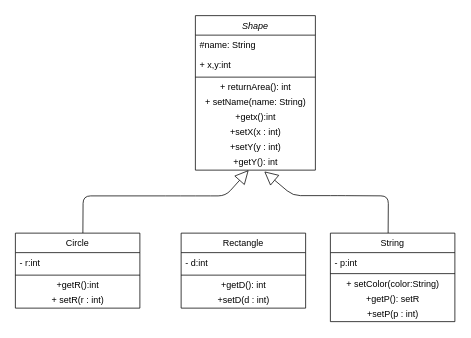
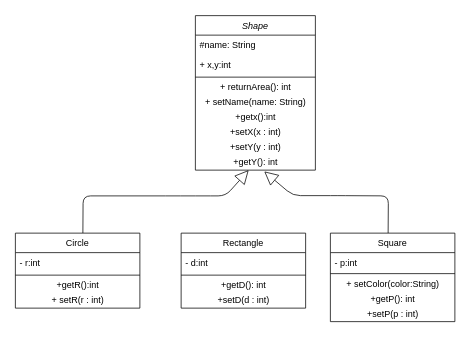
- <mxCell id="14" value="String" style="swimlane;fontStyle=0;align=center;verticalAlign=top;childLayout=stackLayout;horizontal=1;startSize=26;horizontalStack=0;resizeParent=1;resizeLast=0;collapsible=1;marginBottom=0;rounded=0;shadow=0;strokeWidth=1;" vertex="1" parent="1"><mxGeometry x="440" y="310" width="166" height="118" as="geometry"><mxRectangle x="130" y="380" width="160" height="26" as="alternateBounds" /></mxGeometry></mxCell>
+ <mxCell id="14" value="Square" style="swimlane;fontStyle=0;align=center;verticalAlign=top;childLayout=stackLayout;horizontal=1;startSize=26;horizontalStack=0;resizeParent=1;resizeLast=0;collapsible=1;marginBottom=0;rounded=0;shadow=0;strokeWidth=1;" vertex="1" parent="1"><mxGeometry x="440" y="310" width="166" height="118" as="geometry"><mxRectangle x="130" y="380" width="160" height="26" as="alternateBounds" /></mxGeometry></mxCell>
- <mxCell id="18" value="+getP(): setR" style="text;html=1;align=center;verticalAlign=middle;resizable=0;points=[];autosize=1;" vertex="1" parent="14"><mxGeometry y="78" width="166" height="20" as="geometry" /></mxCell>
+ <mxCell id="18" value="+getP(): int" style="text;html=1;align=center;verticalAlign=middle;resizable=0;points=[];autosize=1;" vertex="1" parent="14"><mxGeometry y="78" width="166" height="20" as="geometry" /></mxCell>
